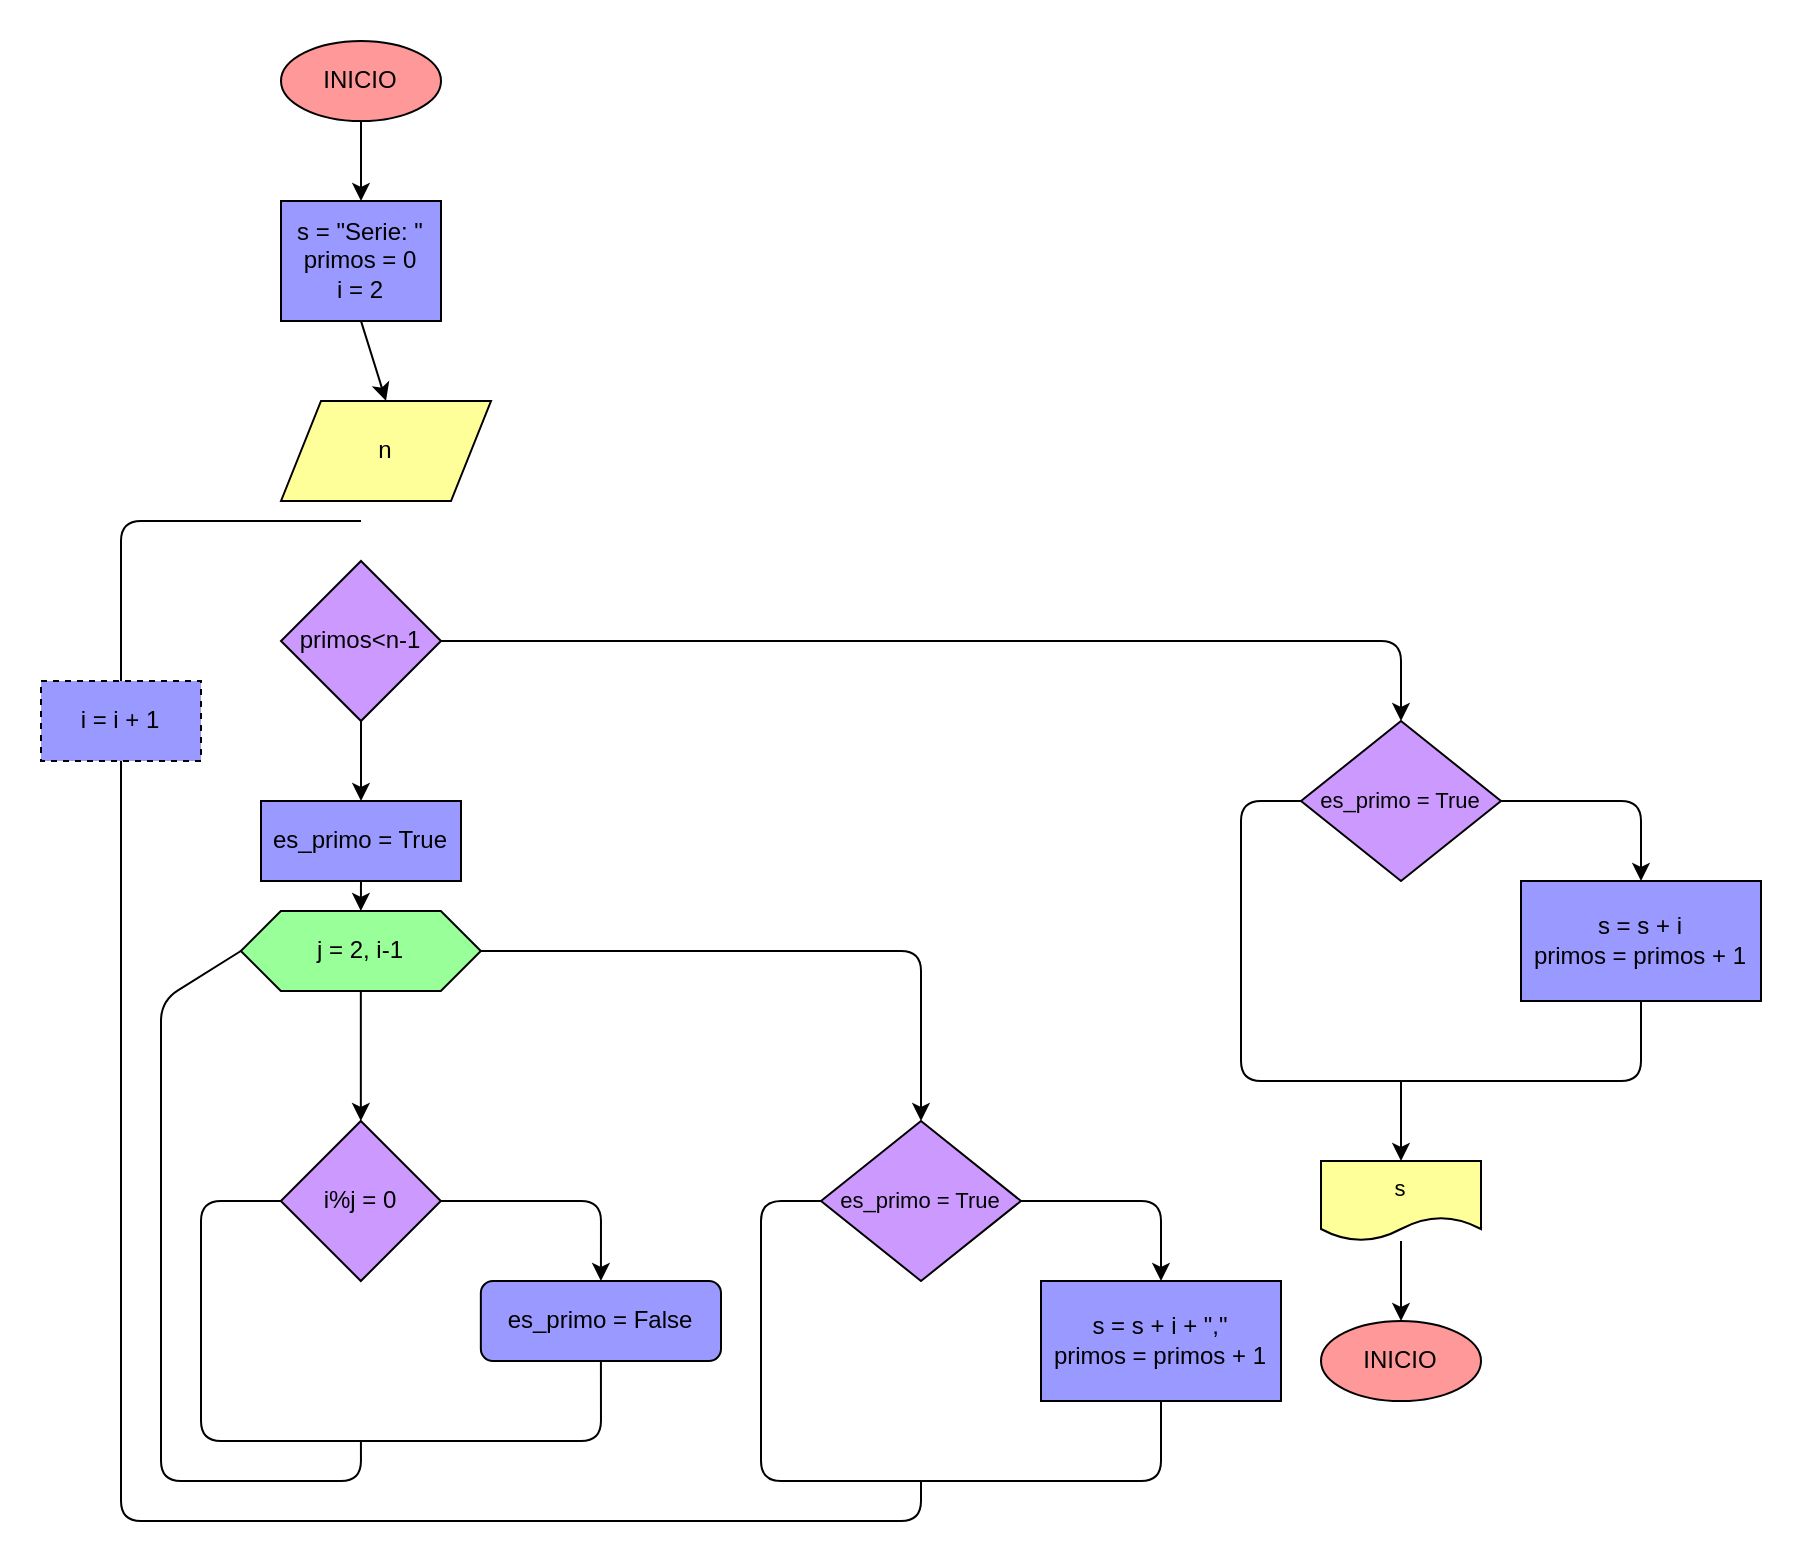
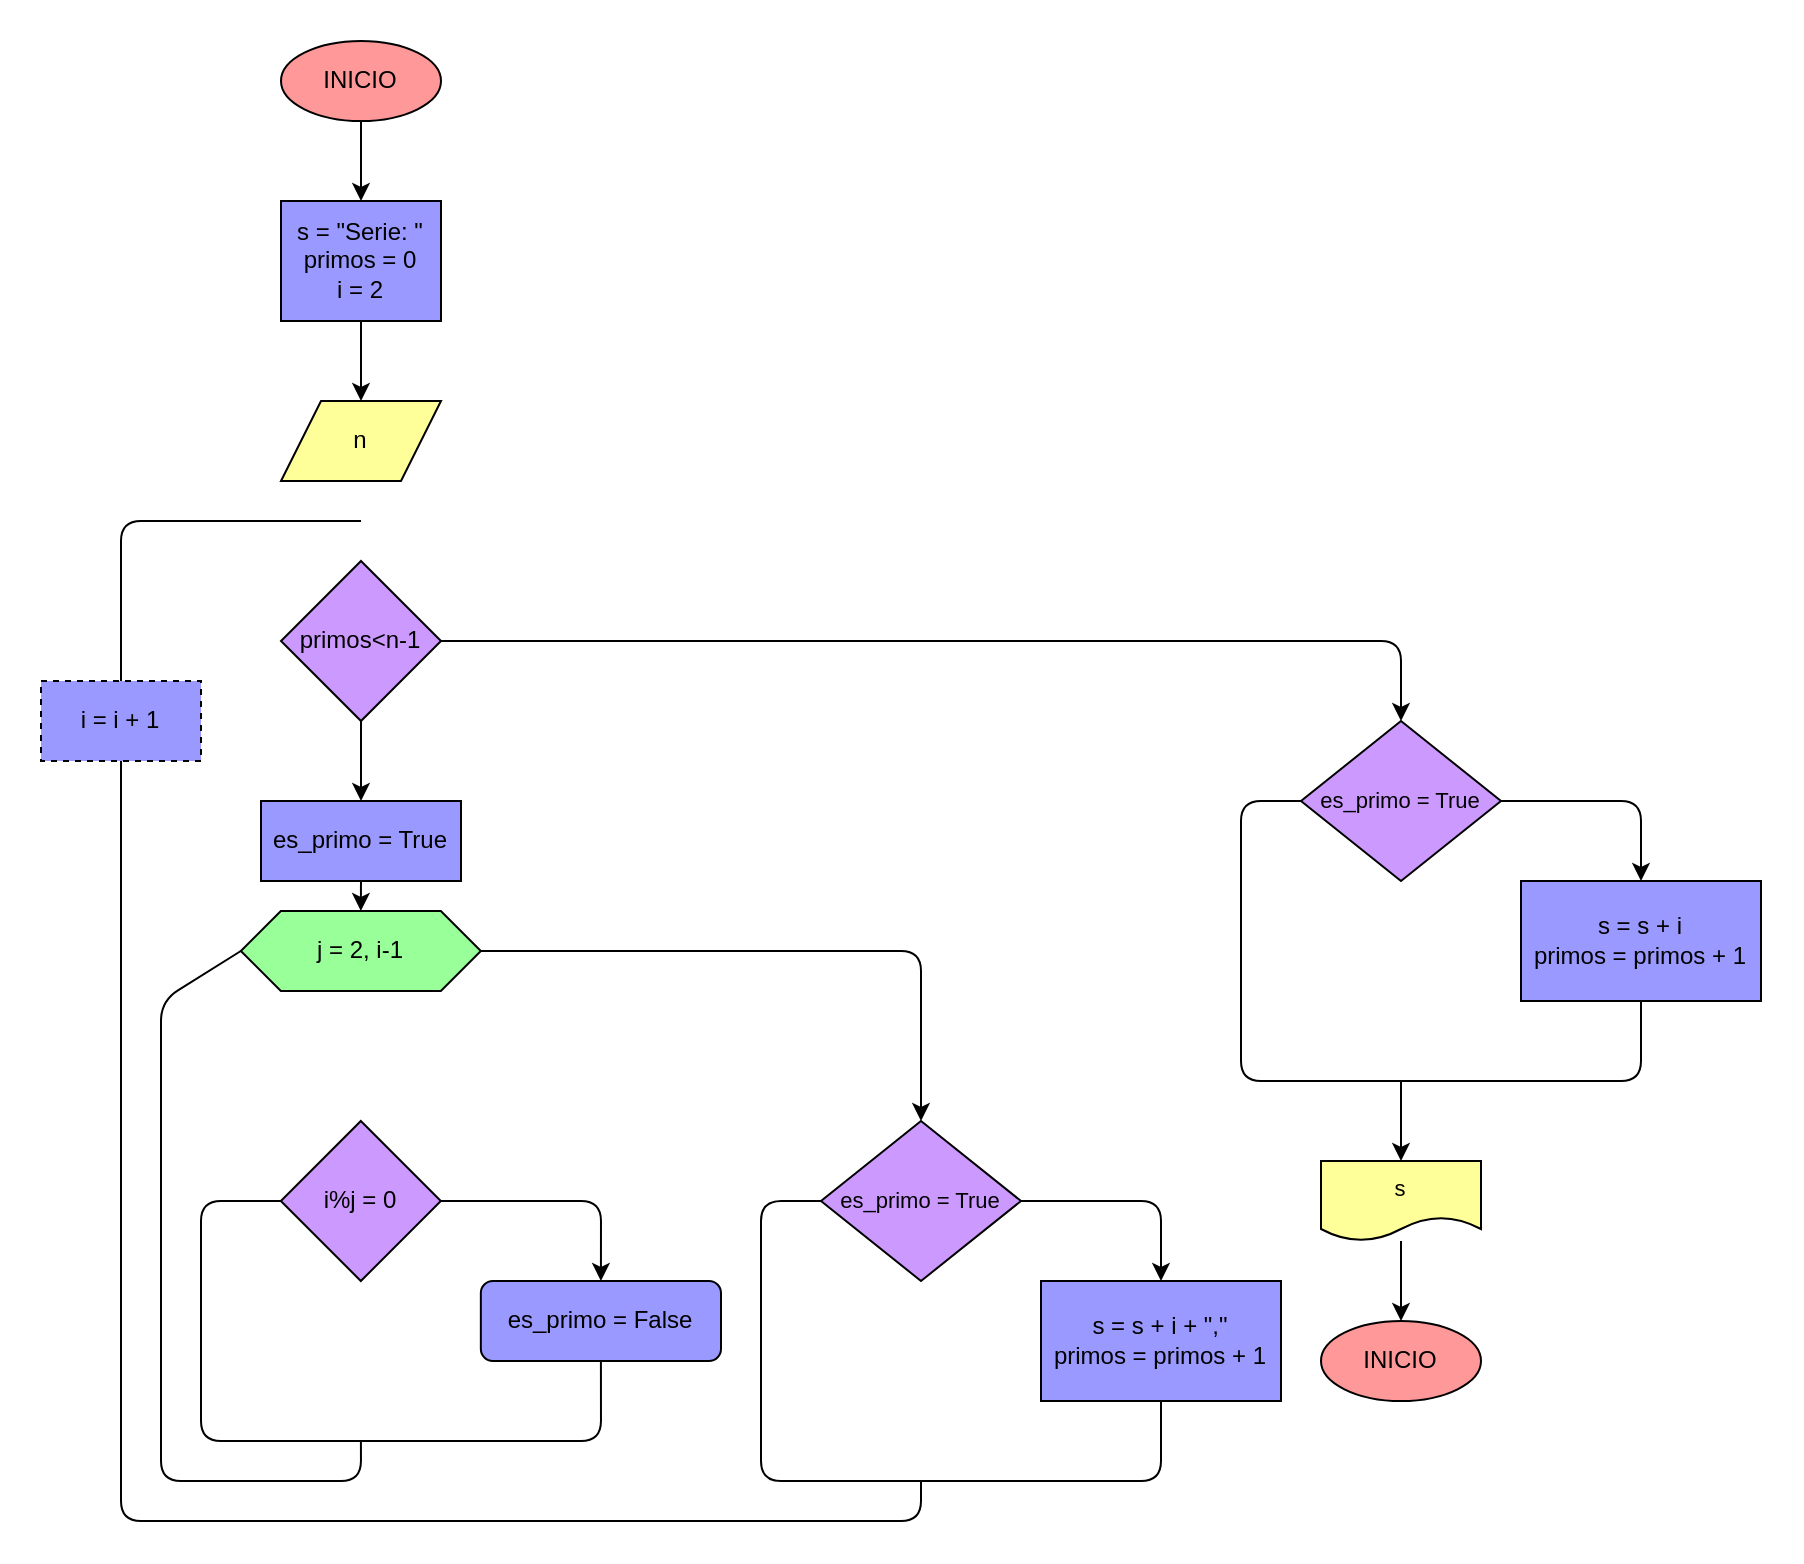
- <mxCell id="4" value="n" style="shape=parallelogram;perimeter=parallelogramPerimeter;whiteSpace=wrap;html=1;fixedSize=1;fillColor=#FFFF99;strokeColor=#000000;fontColor=#000000;" parent="1" vertex="1"><mxGeometry x="140" y="200" width="105" height="50" as="geometry" /></mxCell>
+ <mxCell id="4" value="n" style="shape=parallelogram;perimeter=parallelogramPerimeter;whiteSpace=wrap;html=1;fixedSize=1;fillColor=#FFFF99;strokeColor=#000000;fontColor=#000000;" parent="1" vertex="1"><mxGeometry x="140" y="200" width="80" height="40" as="geometry" /></mxCell>
- <mxCell id="14" style="edgeStyle=none;html=1;exitX=0.5;exitY=1;exitDx=0;exitDy=0;entryX=0.5;entryY=0;entryDx=0;entryDy=0;strokeColor=#000000;" edge="1" parent="1" source="16" target="6"><mxGeometry relative="1" as="geometry" /></mxCell>
